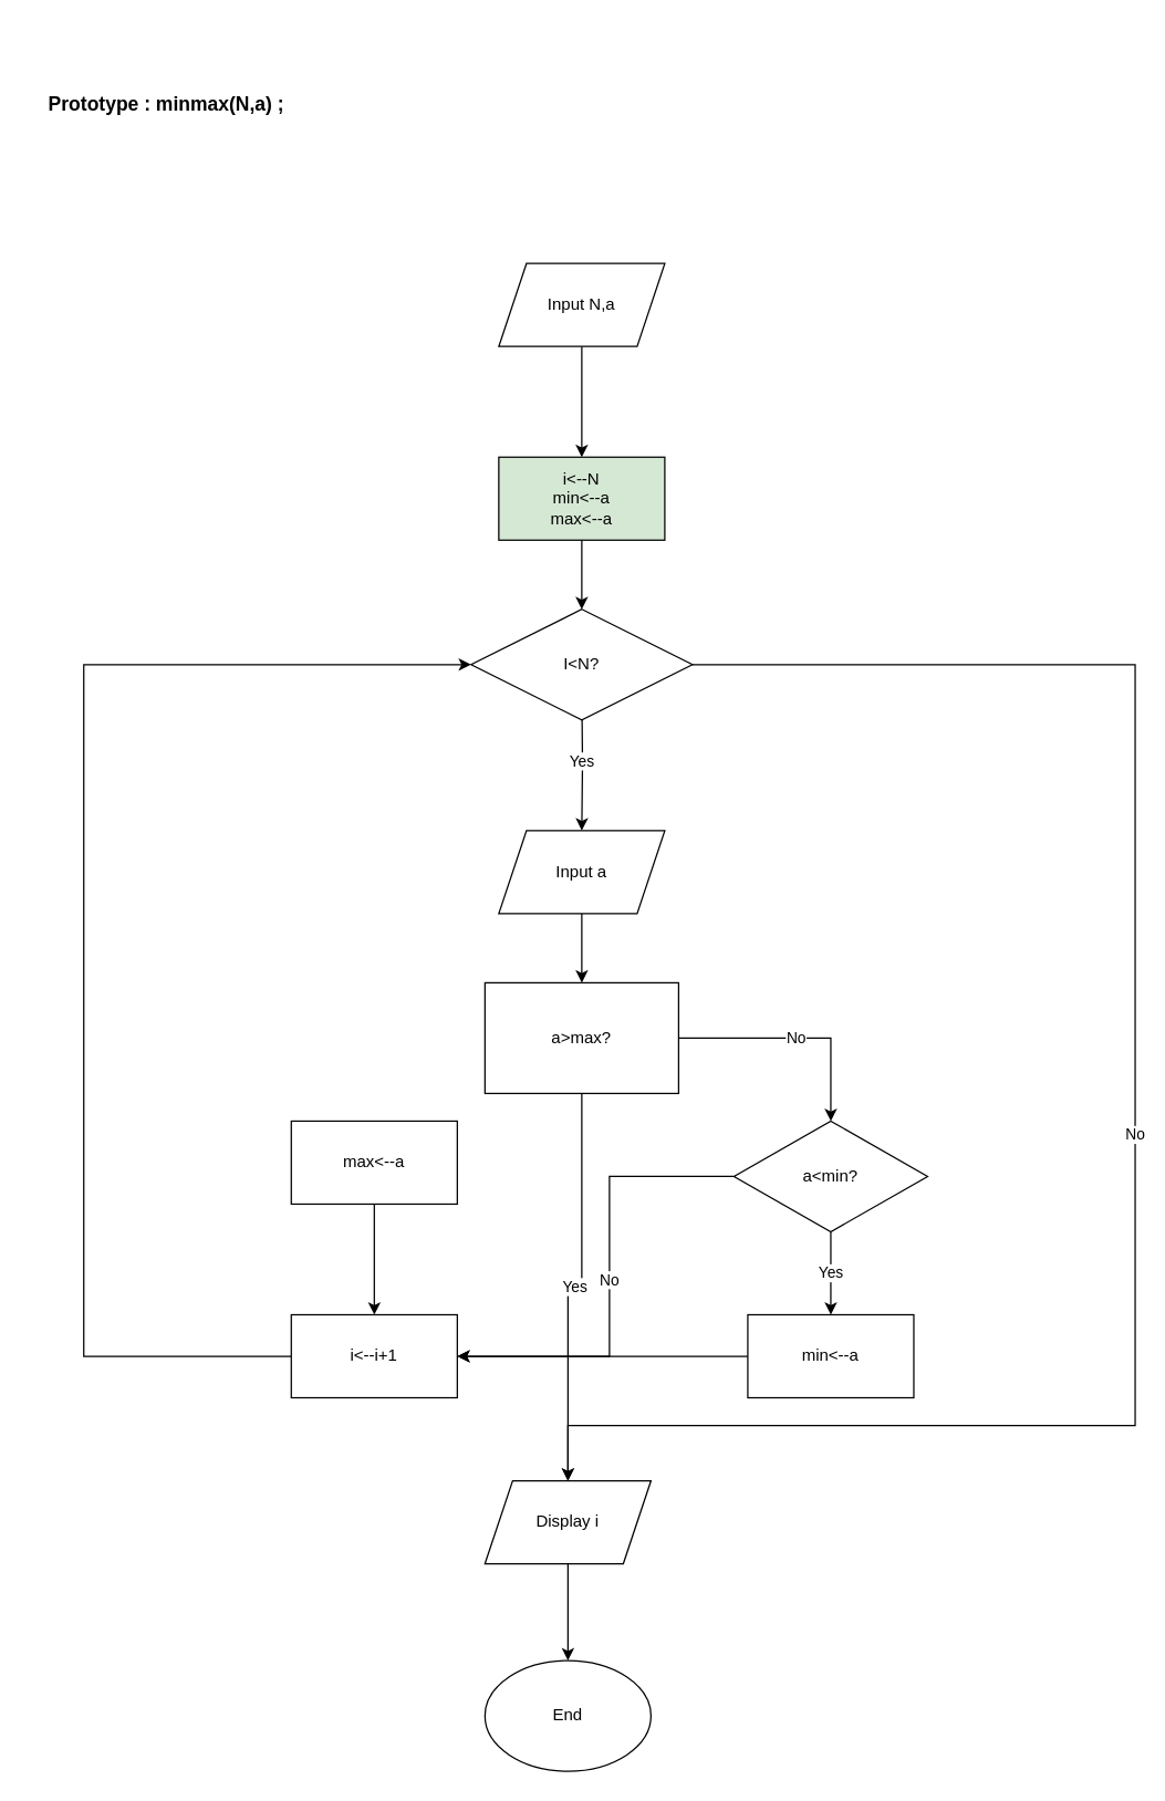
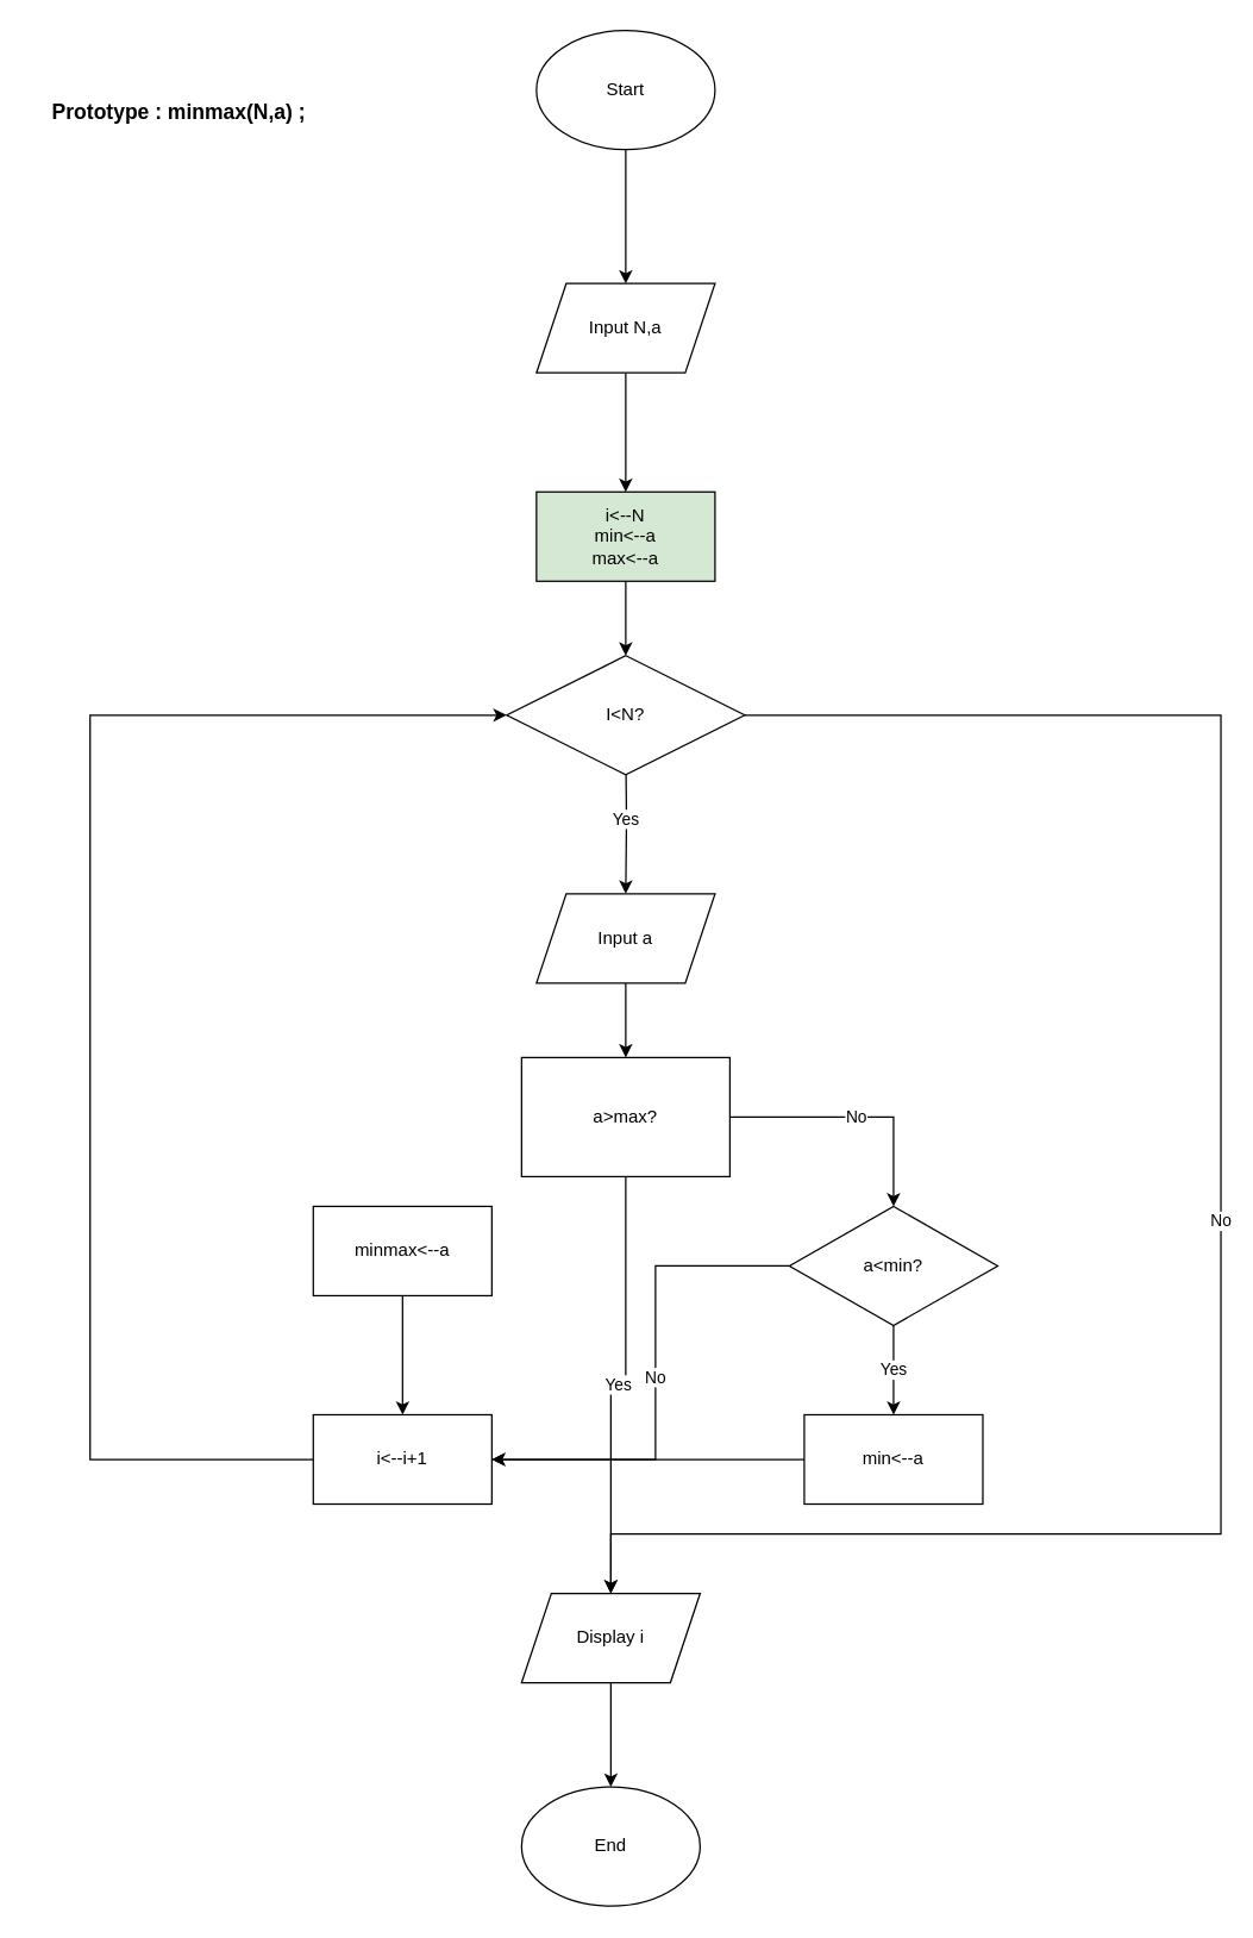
+ <mxCell id="4" value="Start" style="ellipse;whiteSpace=wrap;html=1;" vertex="1" parent="1"><mxGeometry x="360" y="20" width="120" height="80" as="geometry" /></mxCell>
+ <mxCell id="3" value="" style="edgeStyle=orthogonalEdgeStyle;rounded=0;orthogonalLoop=1;jettySize=auto;html=1;" edge="1" parent="1" source="4" target="6"><mxGeometry relative="1" as="geometry" /></mxCell>
- <mxCell id="19" value="max&amp;lt;--a" style="whiteSpace=wrap;html=1;" vertex="1" parent="1"><mxGeometry x="210" y="810" width="120" height="60" as="geometry" /></mxCell>
+ <mxCell id="19" value="minmax&amp;lt;--a" style="whiteSpace=wrap;html=1;" vertex="1" parent="1"><mxGeometry x="210" y="810" width="120" height="60" as="geometry" /></mxCell>
